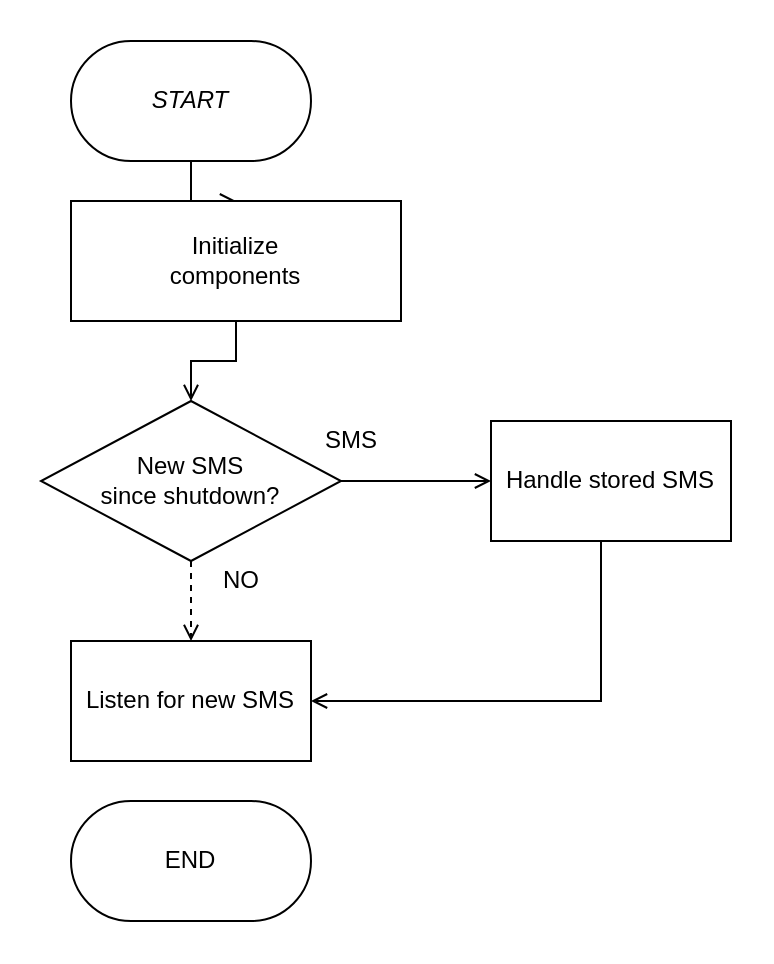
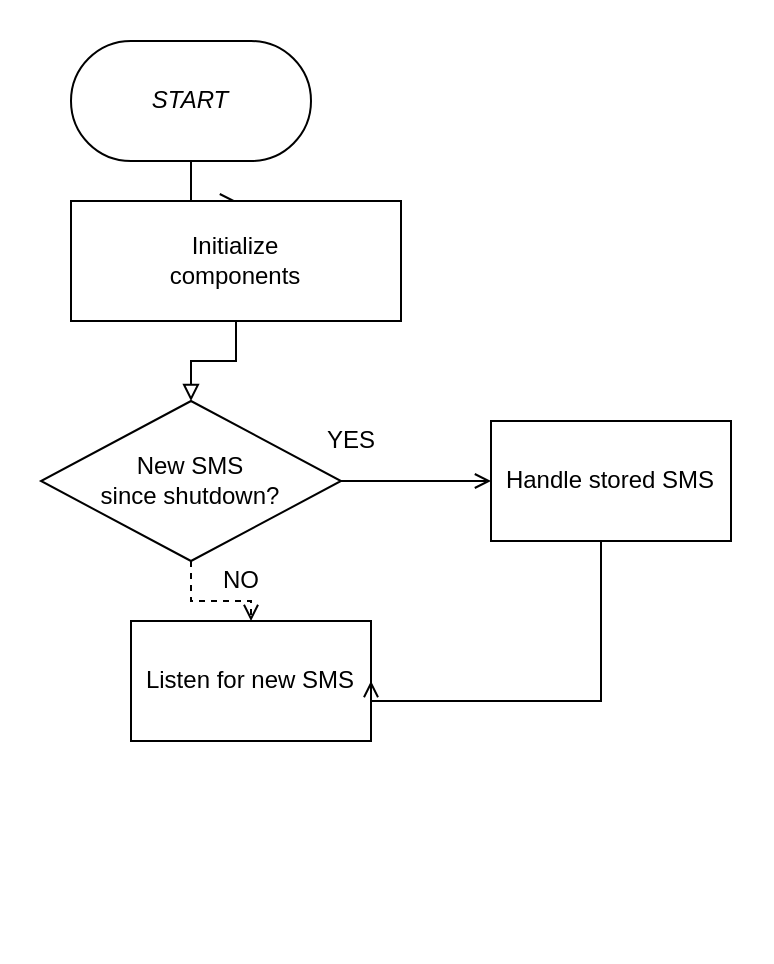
- <mxCell id="6" style="edgeStyle=orthogonalEdgeStyle;rounded=0;orthogonalLoop=1;jettySize=auto;html=1;endArrow=open;endFill=0;" parent="1" source="7" target="10" edge="1"><mxGeometry relative="1" as="geometry" /></mxCell>
+ <mxCell id="6" style="edgeStyle=orthogonalEdgeStyle;rounded=0;orthogonalLoop=1;jettySize=auto;html=1;endArrow=block;endFill=0;" parent="1" source="7" target="10" edge="1"><mxGeometry relative="1" as="geometry" /></mxCell>
- <mxCell id="14" value="SMS" style="text;html=1;align=center;verticalAlign=middle;resizable=0;points=[];autosize=1;" parent="1" vertex="1"><mxGeometry x="155" y="210" width="40" height="20" as="geometry" /></mxCell>
+ <mxCell id="14" value="YES" style="text;html=1;align=center;verticalAlign=middle;resizable=0;points=[];autosize=1;" parent="1" vertex="1"><mxGeometry x="155" y="210" width="40" height="20" as="geometry" /></mxCell>
- <mxCell id="2" value="Listen for new SMS" style="rounded=1;whiteSpace=wrap;html=1;arcSize=0;" parent="1" vertex="1"><mxGeometry x="35" y="320" width="120" height="60" as="geometry" /></mxCell>
+ <mxCell id="2" value="Listen for new SMS" style="rounded=1;whiteSpace=wrap;html=1;arcSize=0;" parent="1" vertex="1"><mxGeometry x="65" y="310" width="120" height="60" as="geometry" /></mxCell>
- <mxCell id="3" value="END" style="rounded=1;whiteSpace=wrap;html=1;arcSize=50;" parent="1" vertex="1"><mxGeometry x="35" y="400" width="120" height="60" as="geometry" /></mxCell>
